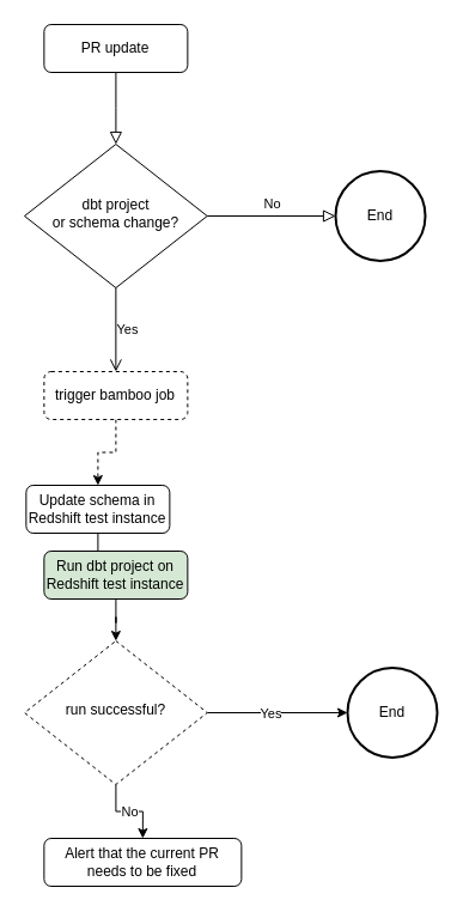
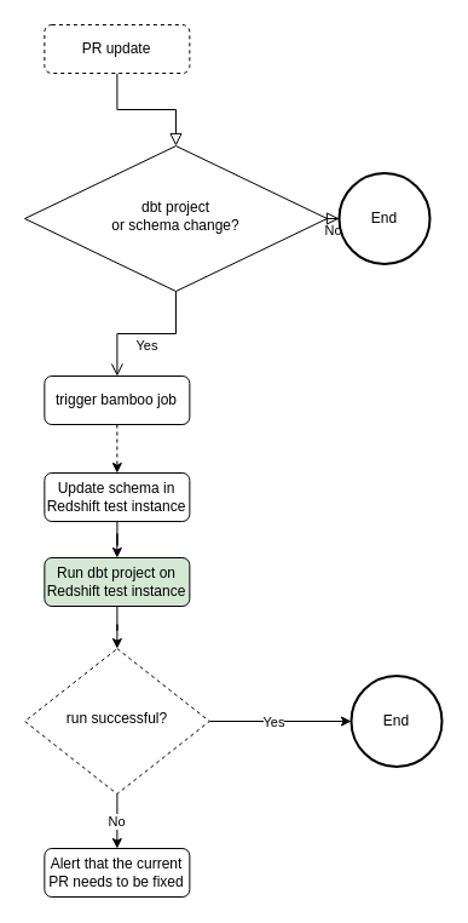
- <mxCell id="3" value="PR update" style="rounded=1;whiteSpace=wrap;html=1;fontSize=12;glass=0;strokeWidth=1;shadow=0;" parent="1" vertex="1"><mxGeometry x="36.36" y="20" width="120" height="40" as="geometry" /></mxCell>
+ <mxCell id="3" value="PR update" style="rounded=1;whiteSpace=wrap;html=1;fontSize=12;glass=0;strokeWidth=1;shadow=0;dashed=1;" parent="1" vertex="1"><mxGeometry x="36.36" y="20" width="120" height="40" as="geometry" /></mxCell>
- <mxCell id="5" value="dbt project &lt;br&gt;or schema change?" style="rhombus;whiteSpace=wrap;html=1;shadow=0;fontFamily=Helvetica;fontSize=12;align=center;strokeWidth=1;spacing=6;spacingTop=-4;" parent="1" vertex="1"><mxGeometry x="20" y="120" width="152.73" height="120" as="geometry" /></mxCell>
+ <mxCell id="5" value="dbt project &lt;br&gt;or schema change?" style="rhombus;whiteSpace=wrap;html=1;shadow=0;fontFamily=Helvetica;fontSize=12;align=center;strokeWidth=1;spacing=6;spacingTop=-4;" parent="1" vertex="1"><mxGeometry x="20" y="120" width="250" height="120" as="geometry" /></mxCell>
- <mxCell id="10" value="trigger bamboo job" style="rounded=1;whiteSpace=wrap;html=1;fontSize=12;glass=0;strokeWidth=1;shadow=0;dashed=1;" vertex="1" parent="1"><mxGeometry x="36.36" y="310" width="120" height="40" as="geometry" /></mxCell>
+ <mxCell id="10" value="trigger bamboo job" style="rounded=1;whiteSpace=wrap;html=1;fontSize=12;glass=0;strokeWidth=1;shadow=0;" vertex="1" parent="1"><mxGeometry x="36.36" y="310" width="120" height="40" as="geometry" /></mxCell>
- <mxCell id="12" value="Update schema in Redshift test instance" style="rounded=1;whiteSpace=wrap;html=1;fontSize=12;glass=0;strokeWidth=1;shadow=0;" vertex="1" parent="1"><mxGeometry x="21.36" y="405" width="120" height="40" as="geometry" /></mxCell>
+ <mxCell id="12" value="Update schema in Redshift test instance" style="rounded=1;whiteSpace=wrap;html=1;fontSize=12;glass=0;strokeWidth=1;shadow=0;" vertex="1" parent="1"><mxGeometry x="36.36" y="390" width="120" height="40" as="geometry" /></mxCell>
- <mxCell id="20" value="Alert that the current PR needs to be fixed" style="rounded=1;whiteSpace=wrap;html=1;fontSize=12;glass=0;strokeWidth=1;shadow=0;" vertex="1" parent="1"><mxGeometry x="36.36" y="700" width="165" height="40" as="geometry" /></mxCell>
+ <mxCell id="20" value="Alert that the current PR needs to be fixed" style="rounded=1;whiteSpace=wrap;html=1;fontSize=12;glass=0;strokeWidth=1;shadow=0;" vertex="1" parent="1"><mxGeometry x="36.36" y="700" width="120" height="40" as="geometry" /></mxCell>
